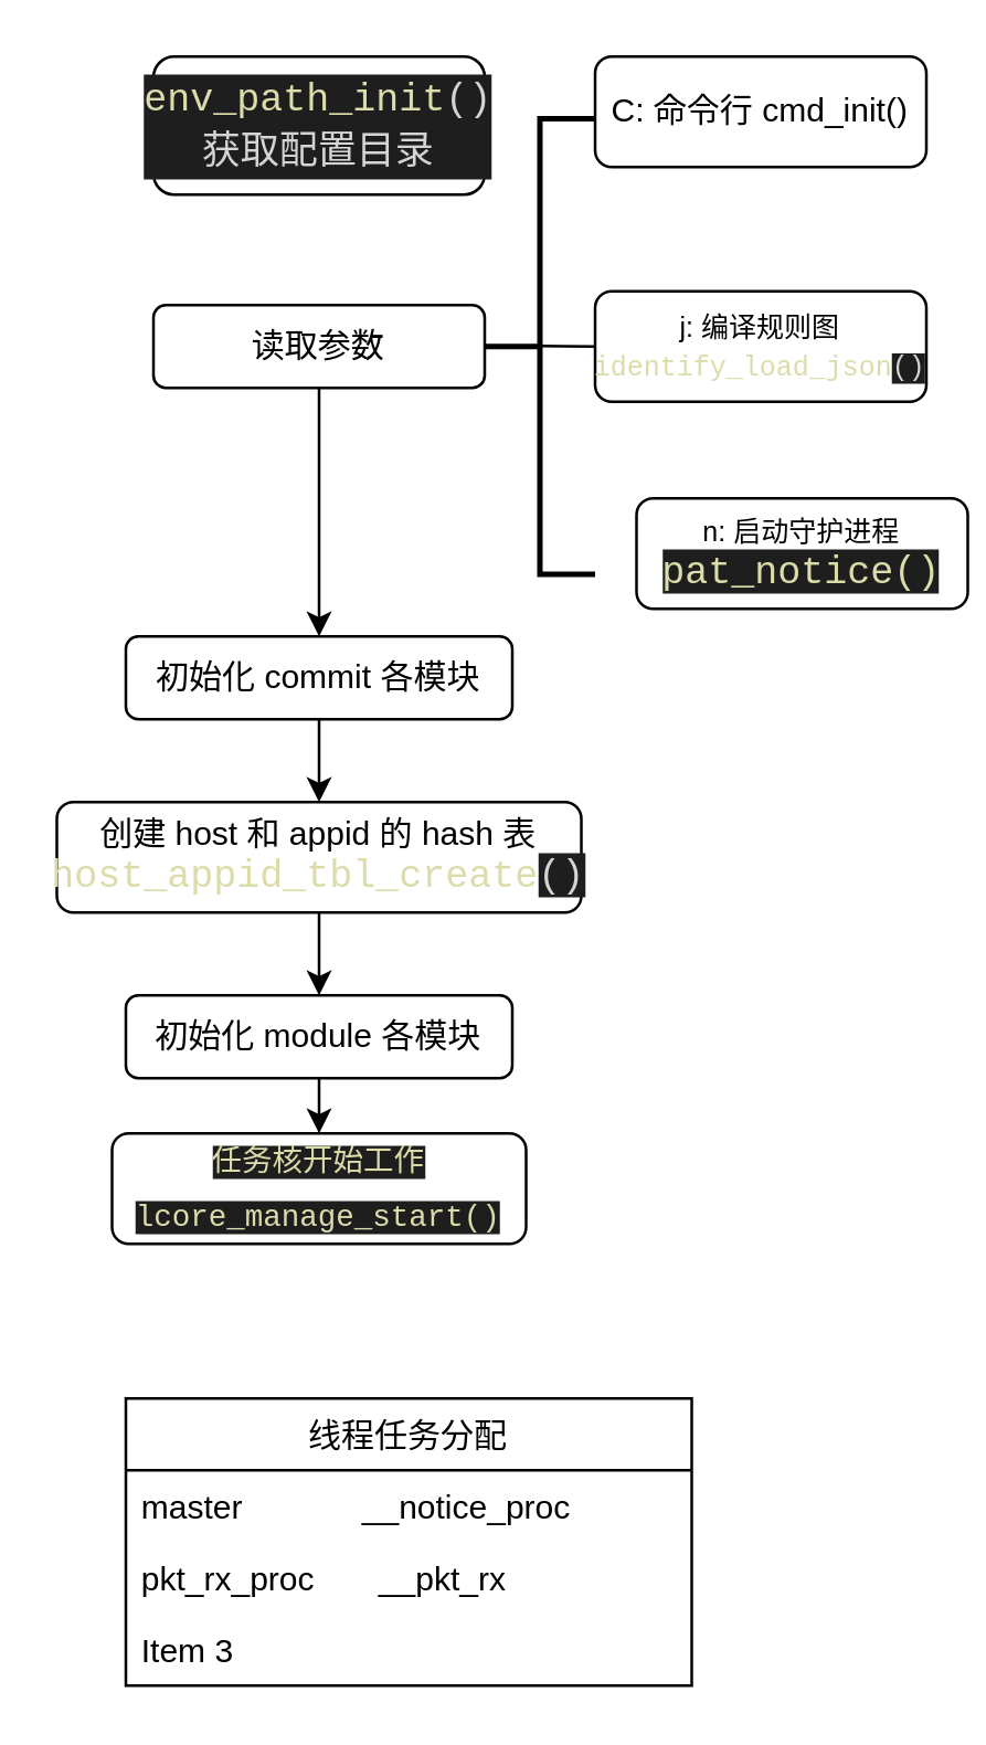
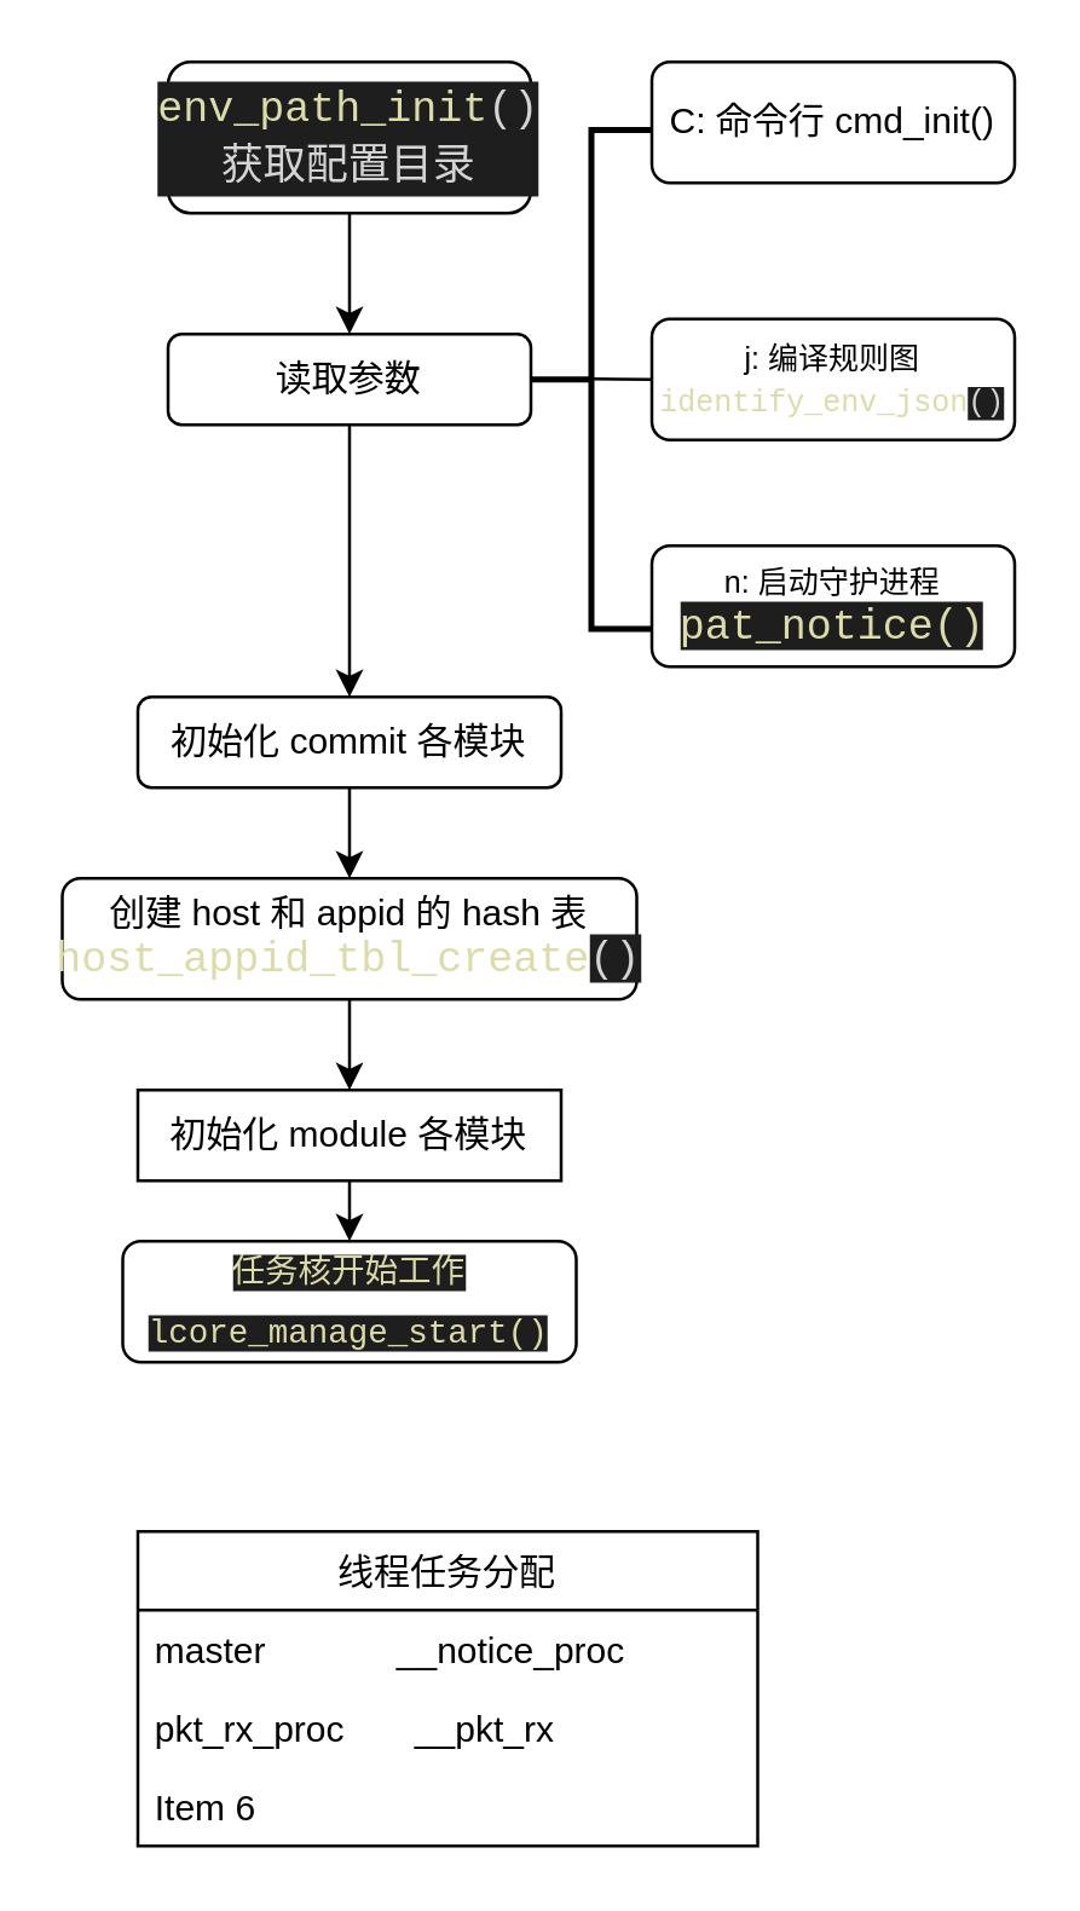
+ <mxCell id="2" style="edgeStyle=orthogonalEdgeStyle;rounded=0;orthogonalLoop=1;jettySize=auto;html=1;exitX=0.5;exitY=1;exitDx=0;exitDy=0;entryX=0.5;entryY=0;entryDx=0;entryDy=0;" parent="1" source="3" target="5" edge="1"><mxGeometry relative="1" as="geometry" /></mxCell>
- <mxCell id="8" value="&lt;font style=&quot;font-size: 10px&quot;&gt;j: 编译规则图&lt;span style=&quot;font-family: &amp;#34;consolas&amp;#34; , &amp;#34;courier new&amp;#34; , monospace ; color: rgb(220 , 220 , 170)&quot;&gt;identify_load_json&lt;/span&gt;&lt;span style=&quot;background-color: rgb(30 , 30 , 30) ; color: rgb(212 , 212 , 212) ; font-family: &amp;#34;consolas&amp;#34; , &amp;#34;courier new&amp;#34; , monospace&quot;&gt;()&lt;/span&gt;&lt;/font&gt;" style="rounded=1;whiteSpace=wrap;html=1;" parent="1" vertex="1"><mxGeometry x="215" y="105" width="120" height="40" as="geometry" /></mxCell>
+ <mxCell id="8" value="&lt;font style=&quot;font-size: 10px&quot;&gt;j: 编译规则图&lt;span style=&quot;font-family: &amp;#34;consolas&amp;#34; , &amp;#34;courier new&amp;#34; , monospace ; color: rgb(220 , 220 , 170)&quot;&gt;identify_env_json&lt;/span&gt;&lt;span style=&quot;background-color: rgb(30 , 30 , 30) ; color: rgb(212 , 212 , 212) ; font-family: &amp;#34;consolas&amp;#34; , &amp;#34;courier new&amp;#34; , monospace&quot;&gt;()&lt;/span&gt;&lt;/font&gt;" style="rounded=1;whiteSpace=wrap;html=1;" parent="1" vertex="1"><mxGeometry x="215" y="105" width="120" height="40" as="geometry" /></mxCell>
- <mxCell id="10" value="&lt;font style=&quot;font-size: 10px&quot;&gt;n: 启动守护进程&lt;span style=&quot;color: rgb(220 , 220 , 170) ; background-color: rgb(30 , 30 , 30) ; font-family: &amp;#34;consolas&amp;#34; , &amp;#34;courier new&amp;#34; , monospace ; font-size: 14px&quot;&gt;pat_notice()&lt;/span&gt;&lt;/font&gt;" style="rounded=1;whiteSpace=wrap;html=1;" parent="1" vertex="1"><mxGeometry x="230" y="180" width="120" height="40" as="geometry" /></mxCell>
+ <mxCell id="10" value="&lt;font style=&quot;font-size: 10px&quot;&gt;n: 启动守护进程&lt;span style=&quot;color: rgb(220 , 220 , 170) ; background-color: rgb(30 , 30 , 30) ; font-family: &amp;#34;consolas&amp;#34; , &amp;#34;courier new&amp;#34; , monospace ; font-size: 14px&quot;&gt;pat_notice()&lt;/span&gt;&lt;/font&gt;" style="rounded=1;whiteSpace=wrap;html=1;" parent="1" vertex="1"><mxGeometry x="215" y="180" width="120" height="40" as="geometry" /></mxCell>
- <mxCell id="16" value="初始化 module 各模块" style="rounded=1;whiteSpace=wrap;html=1;" parent="1" vertex="1"><mxGeometry x="45" y="360" width="140" height="30" as="geometry" /></mxCell>
+ <mxCell id="16" value="初始化 module 各模块" style="whiteSpace=wrap;html=1;rounded=0;" parent="1" vertex="1"><mxGeometry x="45" y="360" width="140" height="30" as="geometry" /></mxCell>
- <mxCell id="21" value="Item 3" style="text;strokeColor=none;fillColor=none;align=left;verticalAlign=top;spacingLeft=4;spacingRight=4;overflow=hidden;rotatable=0;points=[[0,0.5],[1,0.5]];portConstraint=eastwest;" vertex="1" parent="18"><mxGeometry y="78" width="205" height="26" as="geometry" /></mxCell>
+ <mxCell id="21" value="Item 6" style="text;strokeColor=none;fillColor=none;align=left;verticalAlign=top;spacingLeft=4;spacingRight=4;overflow=hidden;rotatable=0;points=[[0,0.5],[1,0.5]];portConstraint=eastwest;" vertex="1" parent="18"><mxGeometry y="78" width="205" height="26" as="geometry" /></mxCell>
